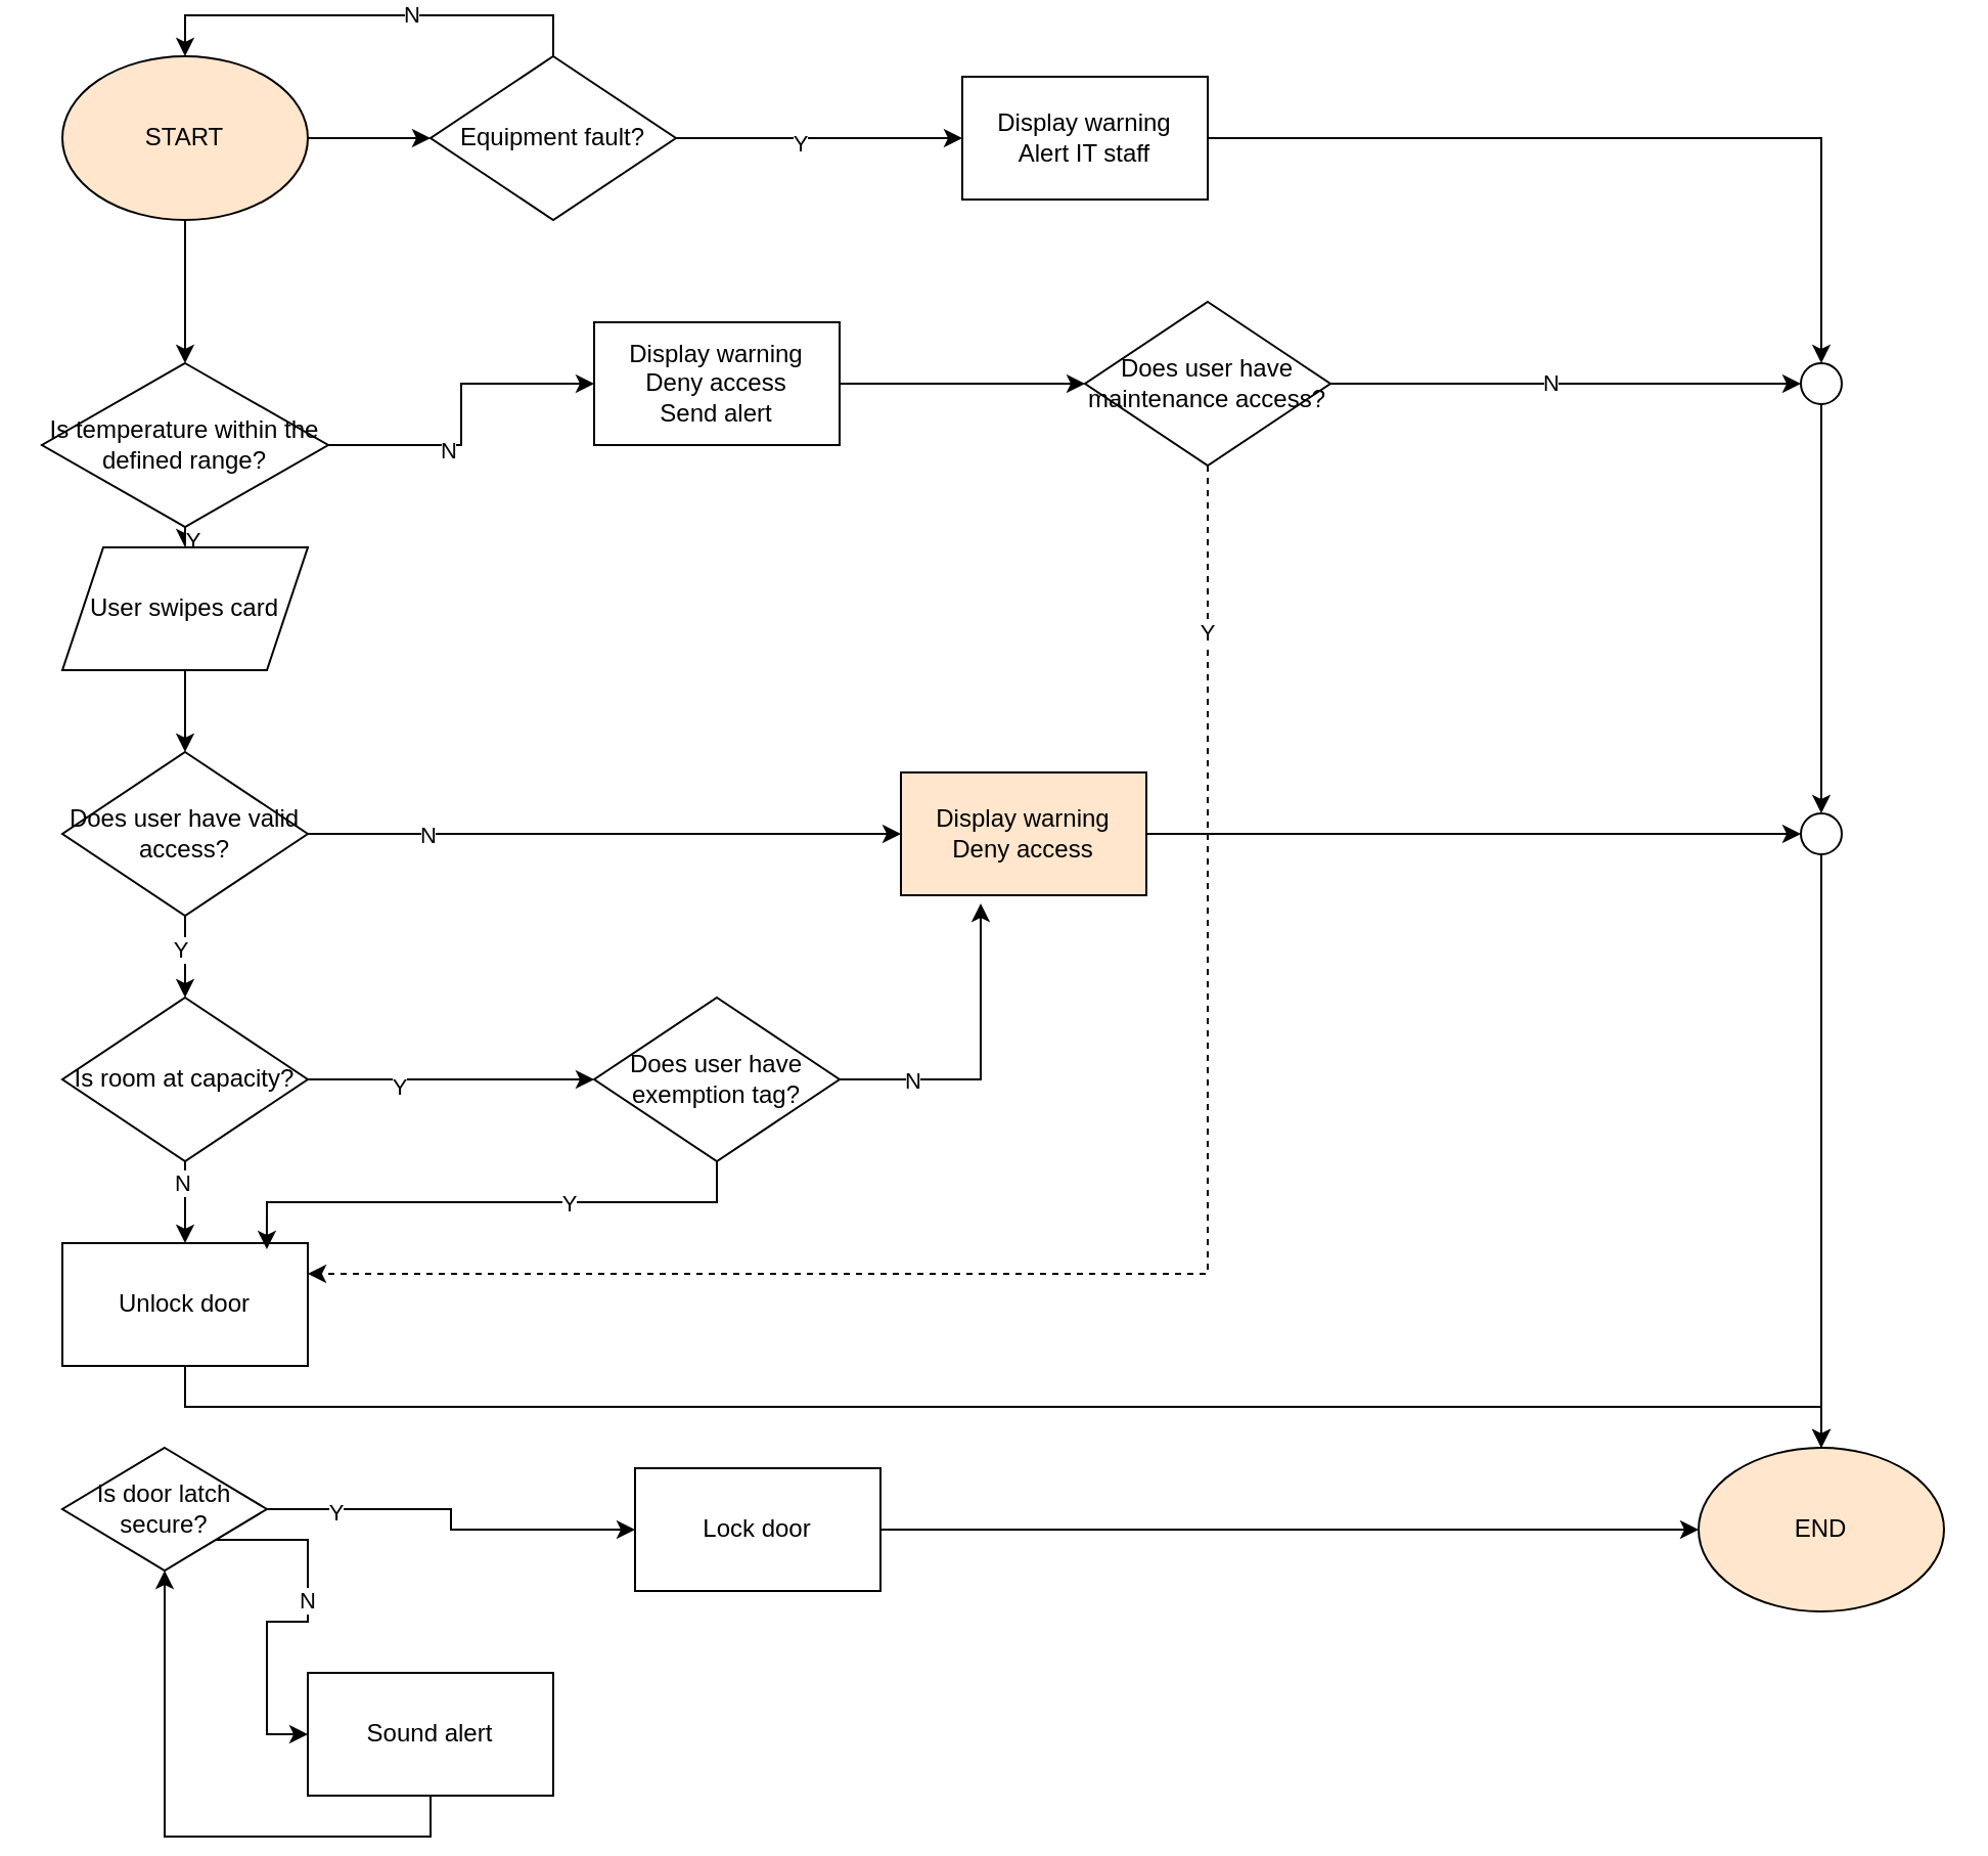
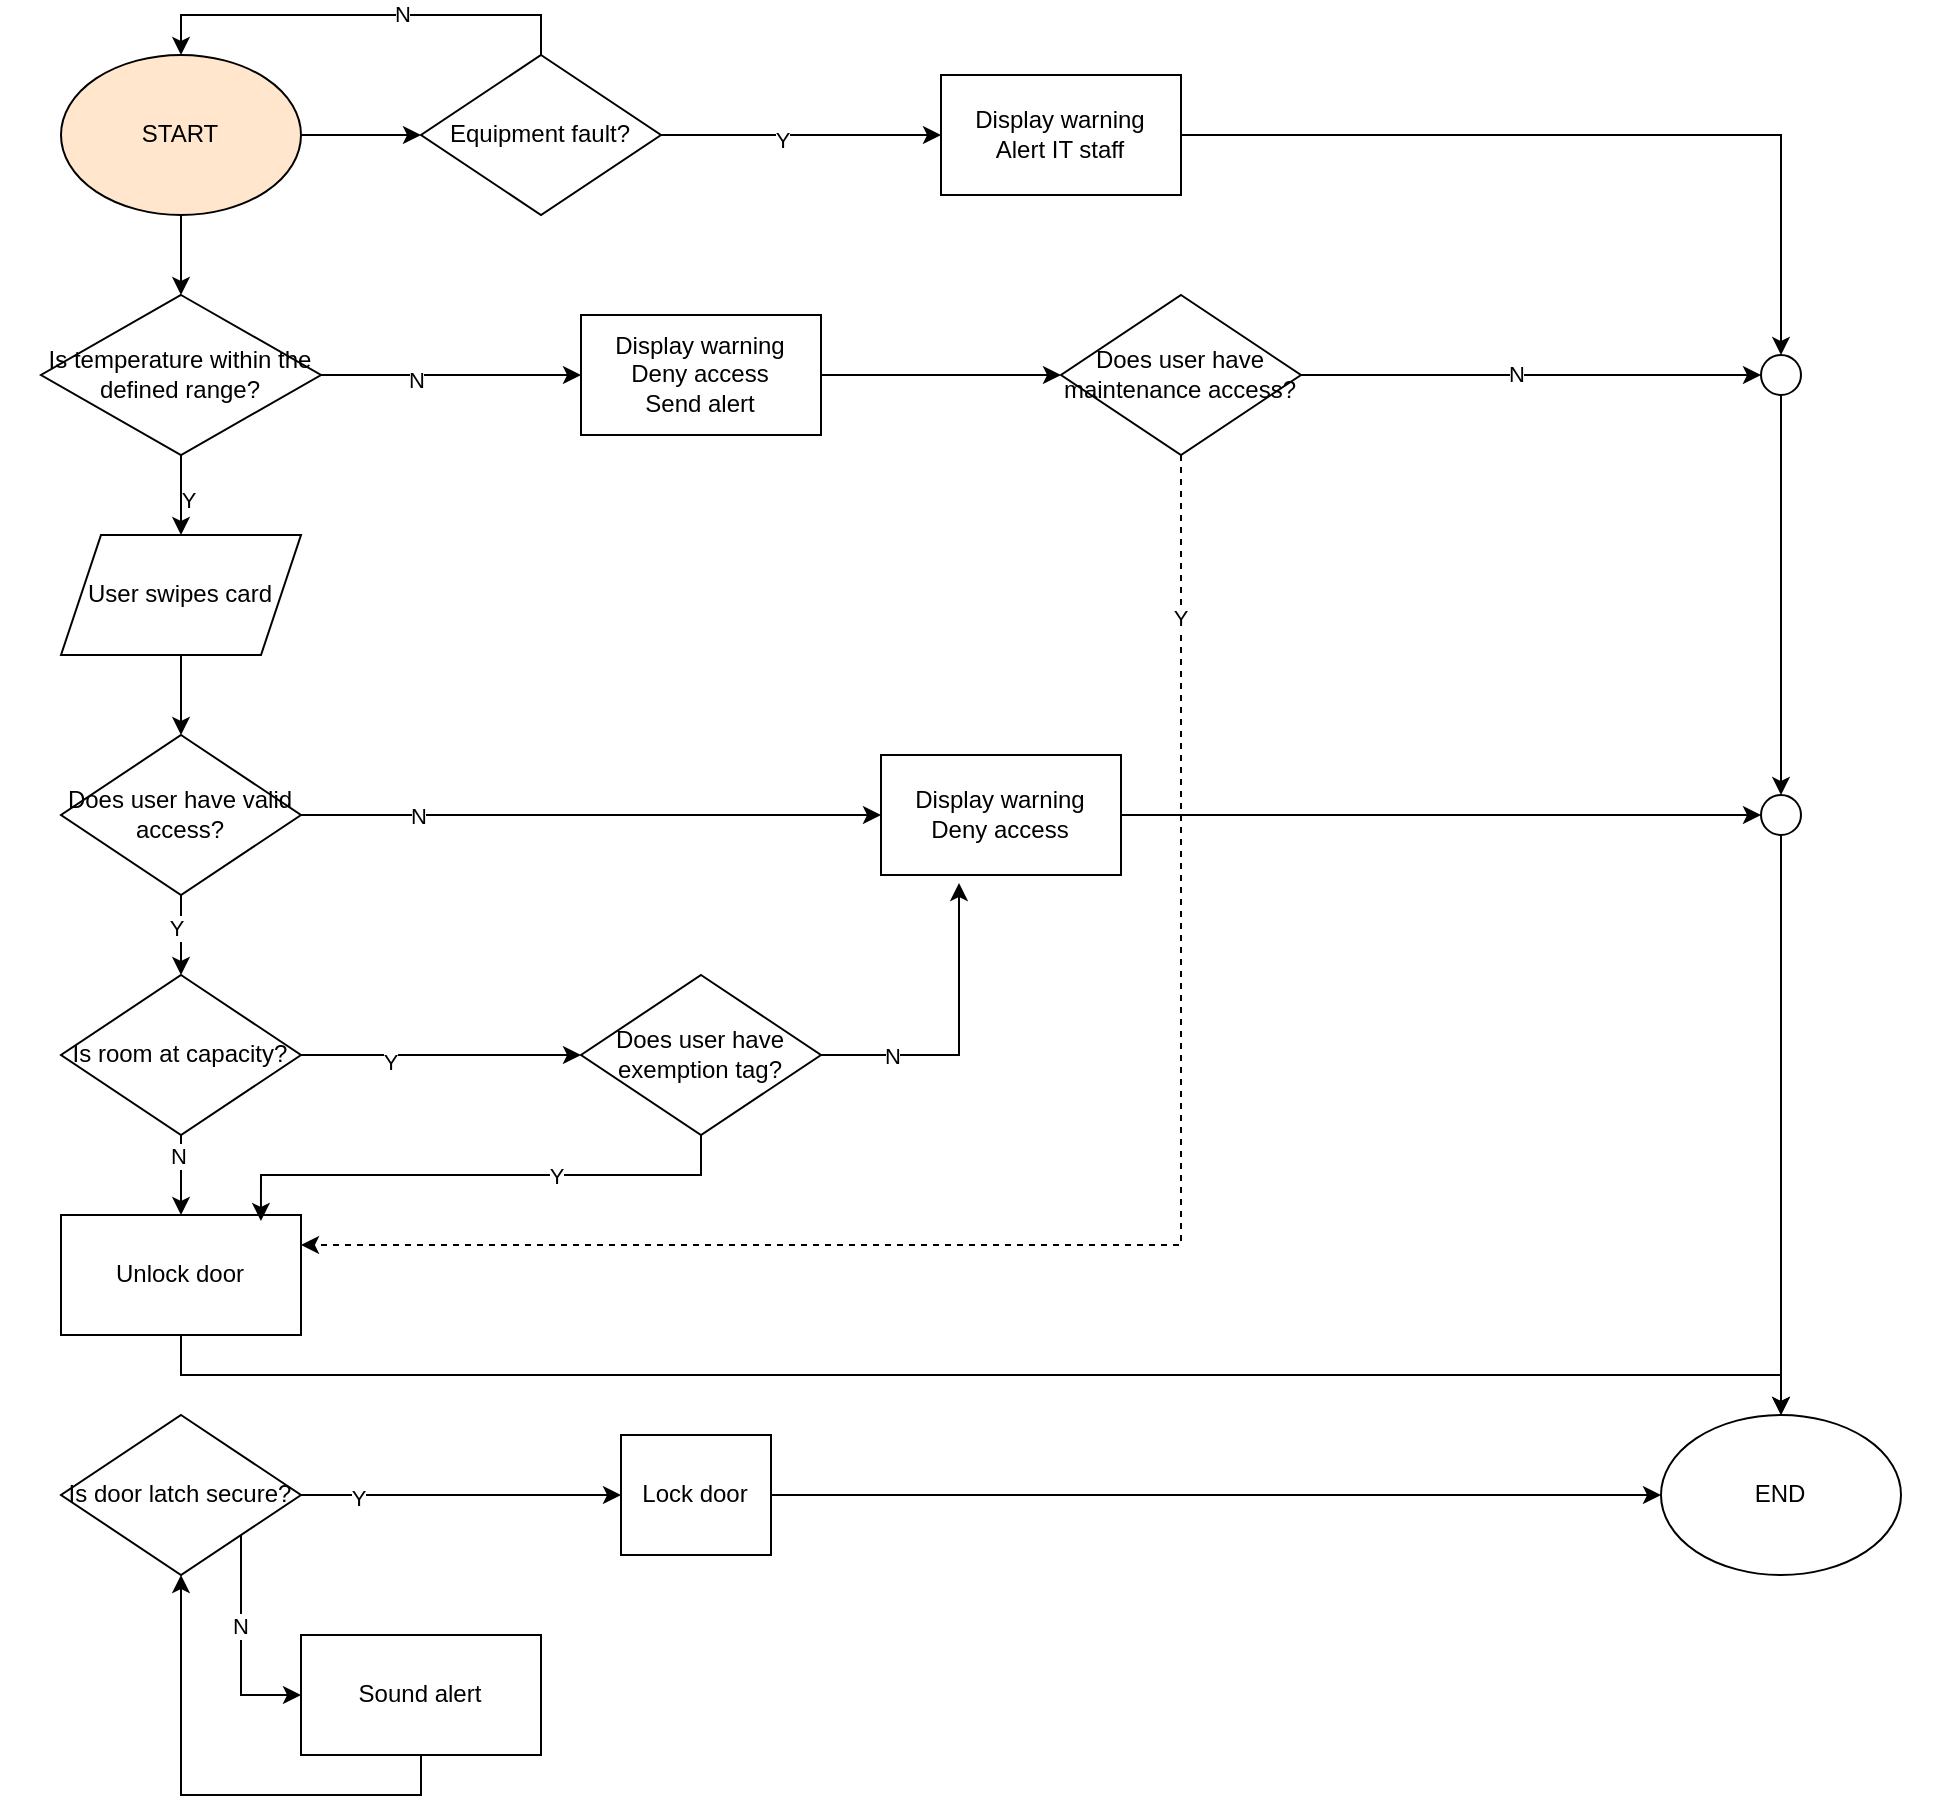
- <mxCell id="9" value="Is temperature within the defined range?" style="rhombus;whiteSpace=wrap;html=1;strokeColor=light-dark(#000000,#330066);" vertex="1" parent="1"><mxGeometry x="20" y="170" width="140" height="80" as="geometry" /></mxCell>
+ <mxCell id="9" value="Is temperature within the defined range?" style="rhombus;whiteSpace=wrap;html=1;strokeColor=light-dark(#000000,#330066);" vertex="1" parent="1"><mxGeometry x="20" y="140" width="140" height="80" as="geometry" /></mxCell>
- <mxCell id="30" value="&lt;div&gt;Display warning&lt;/div&gt;&lt;div&gt;Deny access&lt;/div&gt;" style="rounded=0;whiteSpace=wrap;html=1;strokeColor=light-dark(#000000,#CCCC00);fillColor=#ffe6cc;" vertex="1" parent="1"><mxGeometry x="440" y="370" width="120" height="60" as="geometry" /></mxCell>
+ <mxCell id="30" value="&lt;div&gt;Display warning&lt;/div&gt;&lt;div&gt;Deny access&lt;/div&gt;" style="rounded=0;whiteSpace=wrap;html=1;strokeColor=light-dark(#000000,#CCCC00);" vertex="1" parent="1"><mxGeometry x="440" y="370" width="120" height="60" as="geometry" /></mxCell>
- <mxCell id="54" value="Is door latch secure?" style="rhombus;whiteSpace=wrap;html=1;strokeColor=light-dark(#000000,#330066);" vertex="1" parent="1"><mxGeometry x="30" y="700" width="100" height="60" as="geometry" /></mxCell>
+ <mxCell id="54" value="Is door latch secure?" style="rhombus;whiteSpace=wrap;html=1;strokeColor=light-dark(#000000,#330066);" vertex="1" parent="1"><mxGeometry x="30" y="700" width="120" height="80" as="geometry" /></mxCell>
- <mxCell id="56" value="Lock door" style="rounded=0;whiteSpace=wrap;html=1;strokeColor=light-dark(#000000,#CCCC00);" vertex="1" parent="1"><mxGeometry x="310" y="710" width="120" height="60" as="geometry" /></mxCell>
+ <mxCell id="56" value="Lock door" style="rounded=0;whiteSpace=wrap;html=1;strokeColor=light-dark(#000000,#CCCC00);" vertex="1" parent="1"><mxGeometry x="310" y="710" width="75" height="60" as="geometry" /></mxCell>
- <mxCell id="10" value="END" style="ellipse;whiteSpace=wrap;html=1;strokeColor=light-dark(#000000,#0066CC);fillColor=#ffe6cc;" vertex="1" parent="1"><mxGeometry x="830" y="700" width="120" height="80" as="geometry" /></mxCell>
+ <mxCell id="10" value="END" style="ellipse;whiteSpace=wrap;html=1;strokeColor=light-dark(#000000,#0066CC);" vertex="1" parent="1"><mxGeometry x="830" y="700" width="120" height="80" as="geometry" /></mxCell>
